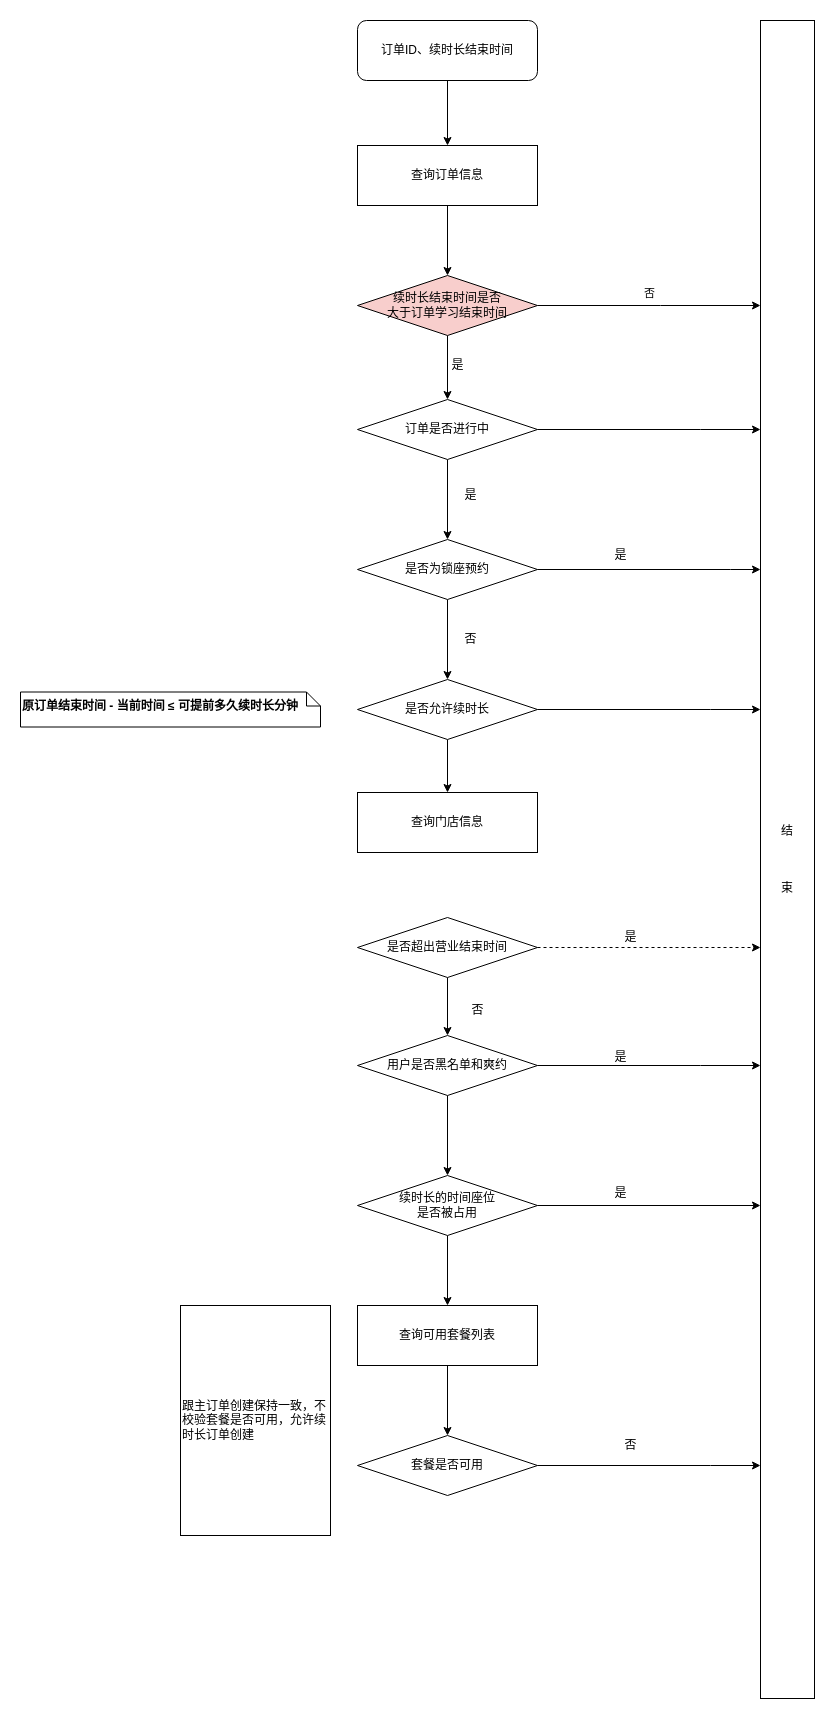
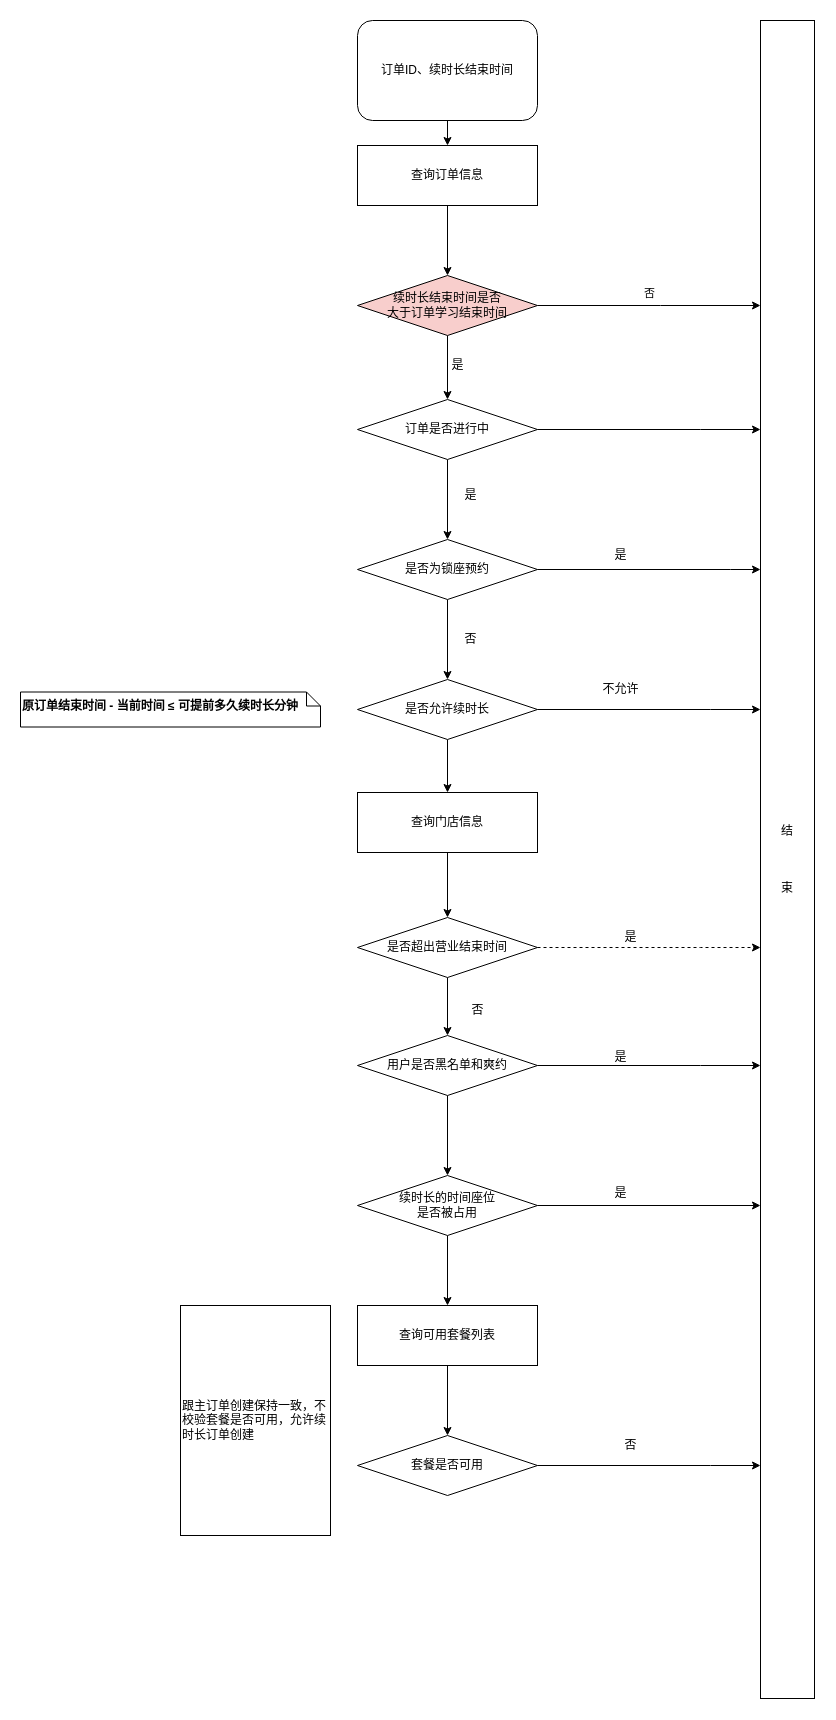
- <mxCell id="3" value="订单ID、续时长结束时间" style="rounded=1;whiteSpace=wrap;html=1;" diagramCategory="general" diagramName="RoundedRectangle" vertex="1" parent="1"><mxGeometry x="357" y="20" width="180" height="60" as="geometry" /></mxCell>
+ <mxCell id="3" value="订单ID、续时长结束时间" style="rounded=1;whiteSpace=wrap;html=1;" diagramCategory="general" diagramName="RoundedRectangle" vertex="1" parent="1"><mxGeometry x="357" y="20" width="180" height="100" as="geometry" /></mxCell>
+ <mxCell id="38" value="不允许" style="text;html=1;align=center;verticalAlign=middle;resizable=0;points=[];autosize=1;" vertex="1" parent="1"><mxGeometry x="600" y="679" width="40" height="20" as="geometry" /></mxCell>
+ <mxCell id="18" style="edgeStyle=orthogonalEdgeStyle;rounded=0;orthogonalLoop=1;jettySize=auto;html=1;" edge="1" parent="1" source="19" target="34"><mxGeometry relative="1" as="geometry" /></mxCell>
